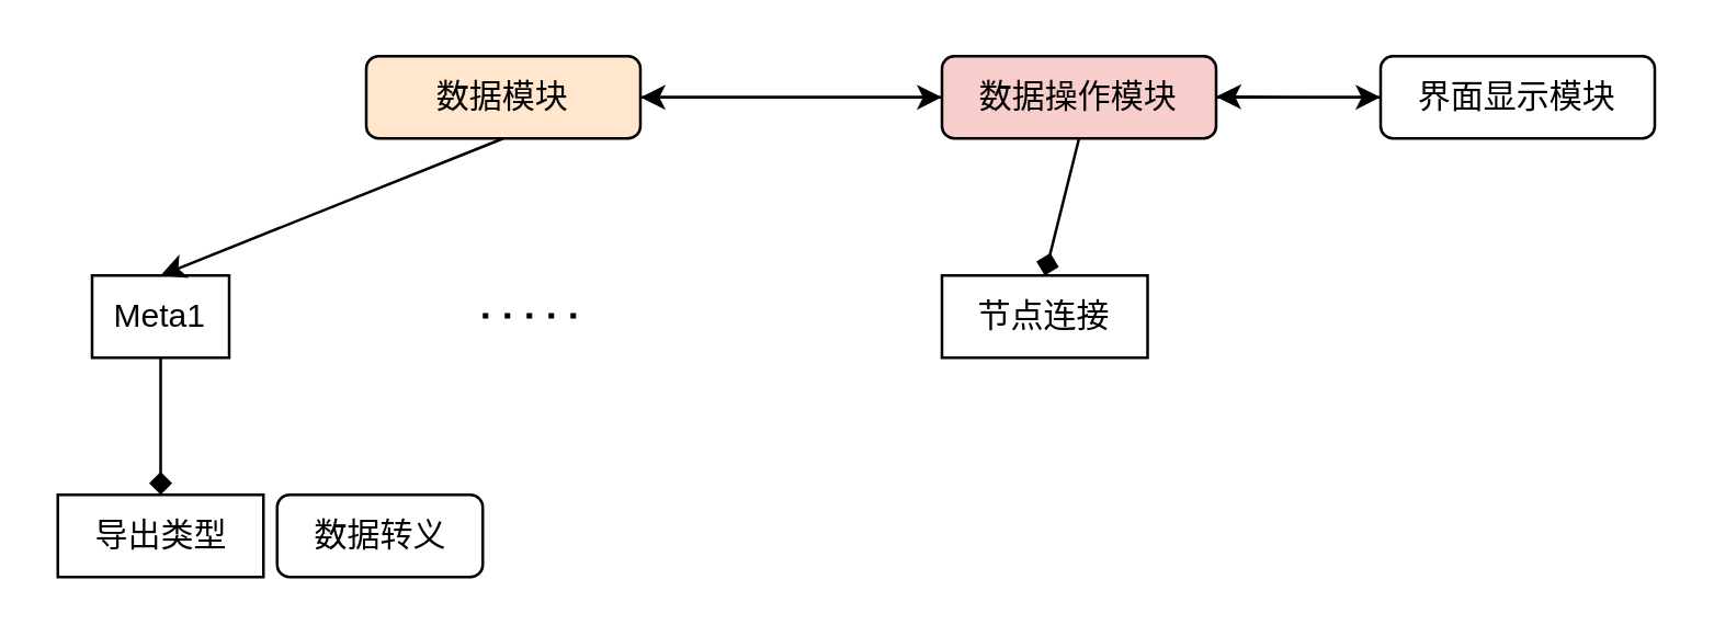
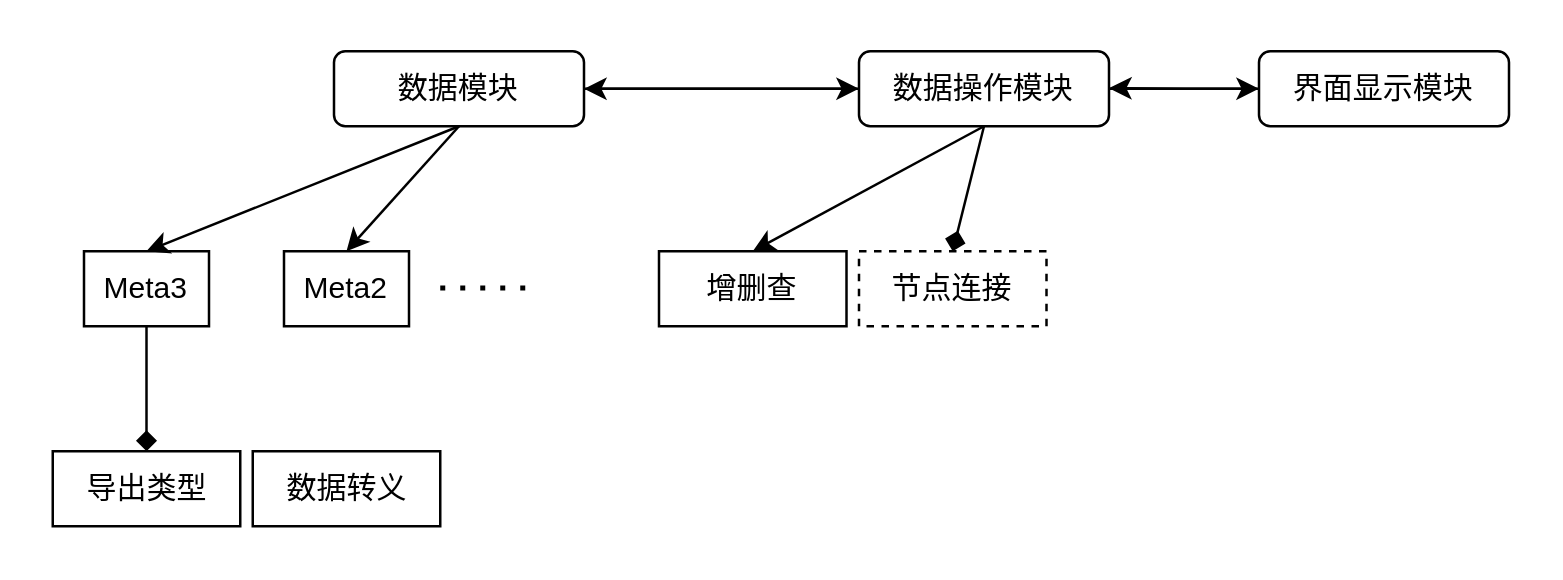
- <mxCell id="3" value="数据模块" style="rounded=1;whiteSpace=wrap;html=1;fillColor=#ffe6cc;" vertex="1" parent="1"><mxGeometry x="133" y="20" width="100" height="30" as="geometry" /></mxCell>
+ <mxCell id="3" value="数据模块" style="rounded=1;whiteSpace=wrap;html=1;" vertex="1" parent="1"><mxGeometry x="133" y="20" width="100" height="30" as="geometry" /></mxCell>
- <mxCell id="6" value="数据操作模块" style="rounded=1;whiteSpace=wrap;html=1;fillColor=#f8cecc;" vertex="1" parent="1"><mxGeometry x="343" y="20" width="100" height="30" as="geometry" /></mxCell>
+ <mxCell id="6" value="数据操作模块" style="rounded=1;whiteSpace=wrap;html=1;" vertex="1" parent="1"><mxGeometry x="343" y="20" width="100" height="30" as="geometry" /></mxCell>
+ <mxCell id="13" value="" style="endArrow=classic;html=1;exitX=0.5;exitY=1;exitDx=0;exitDy=0;entryX=0.5;entryY=0;entryDx=0;entryDy=0;" edge="1" parent="1" source="3" target="12"><mxGeometry width="50" height="50" relative="1" as="geometry"><mxPoint x="143" y="210" as="sourcePoint" /><mxPoint x="193" y="160" as="targetPoint" /></mxGeometry></mxCell>
+ <mxCell id="19" value="" style="endArrow=classic;html=1;exitX=0.5;exitY=1;exitDx=0;exitDy=0;entryX=0.5;entryY=0;entryDx=0;entryDy=0;" edge="1" parent="1" source="6" target="17"><mxGeometry width="50" height="50" relative="1" as="geometry"><mxPoint x="333" y="240" as="sourcePoint" /><mxPoint x="383" y="190" as="targetPoint" /></mxGeometry></mxCell>
- <mxCell id="10" value="Meta1" style="rounded=0;whiteSpace=wrap;html=1;" vertex="1" parent="1"><mxGeometry x="33" y="100" width="50" height="30" as="geometry" /></mxCell>
+ <mxCell id="10" value="Meta3" style="rounded=0;whiteSpace=wrap;html=1;" vertex="1" parent="1"><mxGeometry x="33" y="100" width="50" height="30" as="geometry" /></mxCell>
+ <mxCell id="12" value="Meta2" style="rounded=0;whiteSpace=wrap;html=1;" vertex="1" parent="1"><mxGeometry x="113" y="100" width="50" height="30" as="geometry" /></mxCell>
+ <mxCell id="17" value="增删查" style="rounded=0;whiteSpace=wrap;html=1;" vertex="1" parent="1"><mxGeometry x="263" y="100" width="75" height="30" as="geometry" /></mxCell>
- <mxCell id="18" value="节点连接" style="rounded=0;whiteSpace=wrap;html=1;" vertex="1" parent="1"><mxGeometry x="343" y="100" width="75" height="30" as="geometry" /></mxCell>
+ <mxCell id="18" value="节点连接" style="rounded=0;whiteSpace=wrap;html=1;dashed=1;" vertex="1" parent="1"><mxGeometry x="343" y="100" width="75" height="30" as="geometry" /></mxCell>
- <mxCell id="15" value="数据转义" style="whiteSpace=wrap;html=1;rounded=1;" vertex="1" parent="1"><mxGeometry x="100.5" y="180" width="75" height="30" as="geometry" /></mxCell>
+ <mxCell id="15" value="数据转义" style="rounded=0;whiteSpace=wrap;html=1;" vertex="1" parent="1"><mxGeometry x="100.5" y="180" width="75" height="30" as="geometry" /></mxCell>
